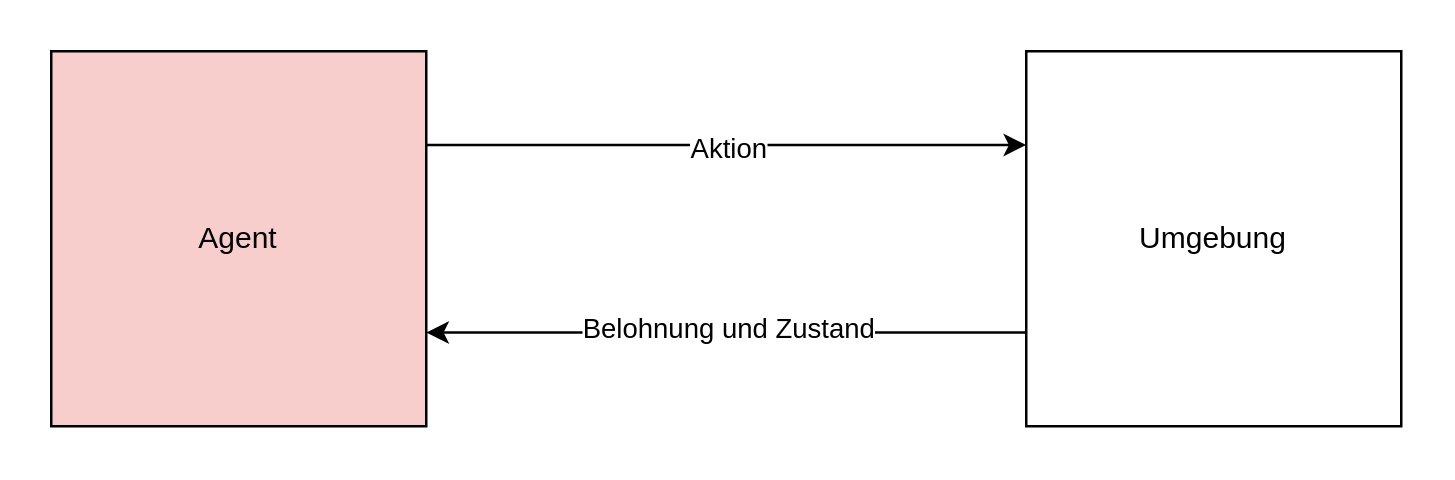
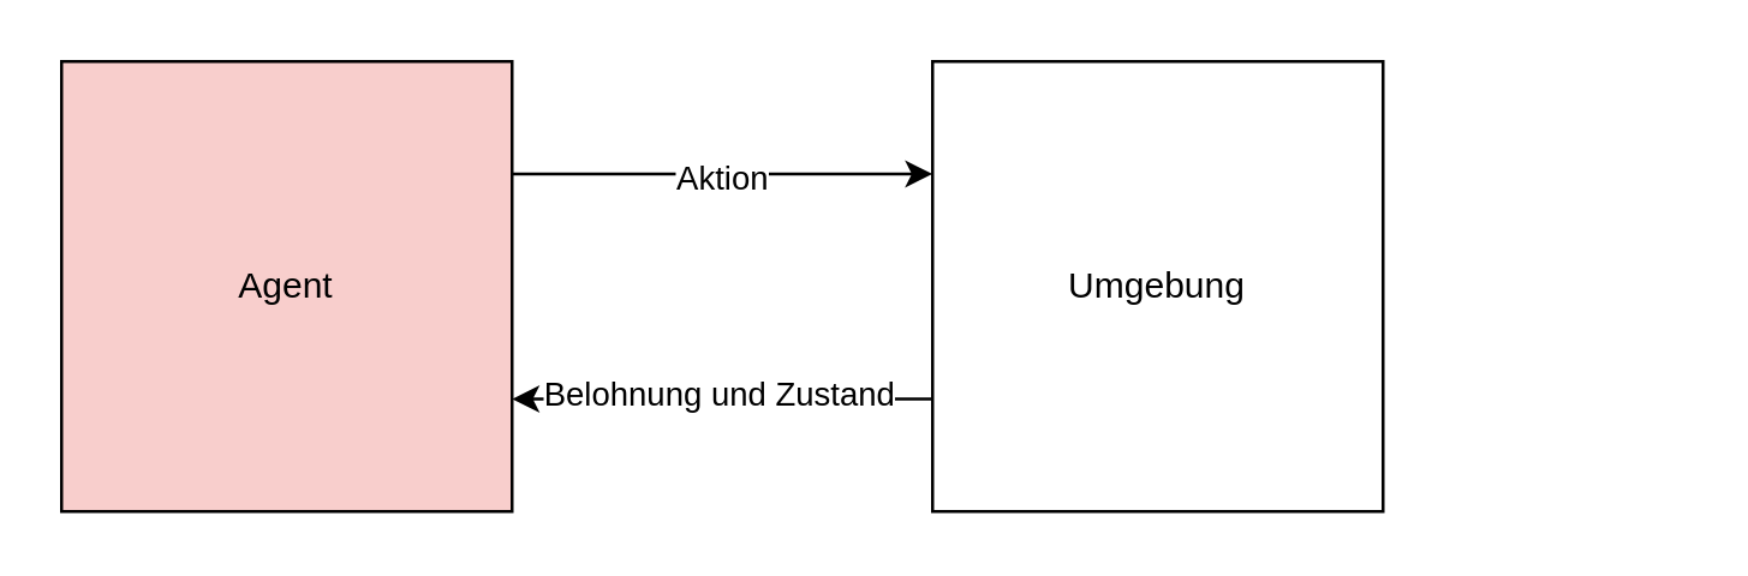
- <mxCell id="7" value="Umgebung" style="whiteSpace=wrap;html=1;aspect=fixed;" vertex="1" parent="1"><mxGeometry x="410" y="20" width="150" height="150" as="geometry" /></mxCell>
+ <mxCell id="7" value="Umgebung" style="whiteSpace=wrap;html=1;aspect=fixed;" vertex="1" parent="1"><mxGeometry x="310" y="20" width="150" height="150" as="geometry" /></mxCell>
